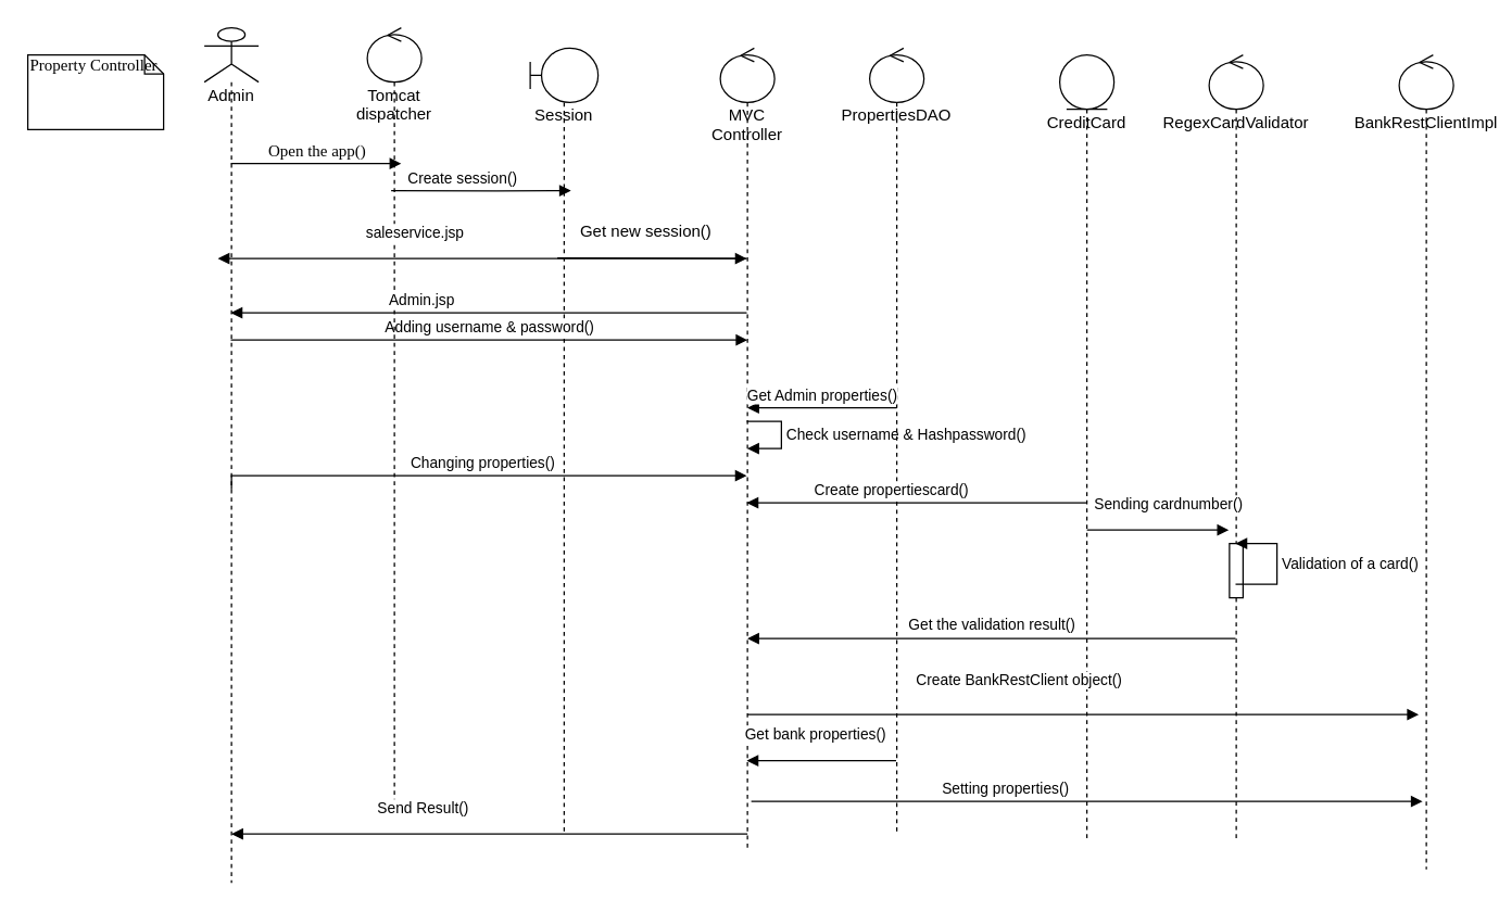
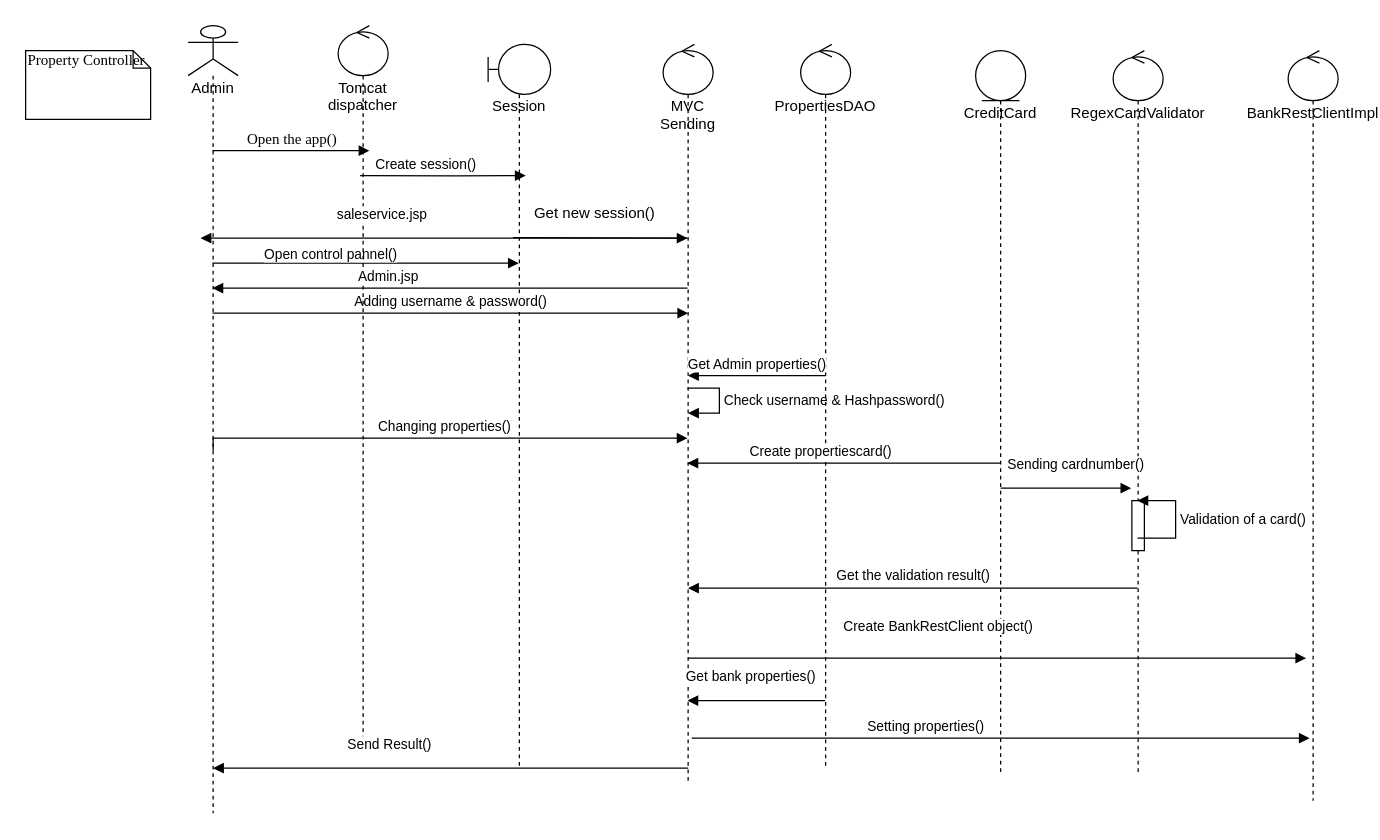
- <mxCell id="14" value="MVC Controller" style="shape=umlLifeline;participant=umlControl;perimeter=lifelinePerimeter;whiteSpace=wrap;html=1;container=1;collapsible=0;recursiveResize=0;verticalAlign=top;spacingTop=36;outlineConnect=0;" parent="1" vertex="1"><mxGeometry x="530" y="35" width="40" height="590" as="geometry" /></mxCell>
+ <mxCell id="14" value="MVC Sending" style="shape=umlLifeline;participant=umlControl;perimeter=lifelinePerimeter;whiteSpace=wrap;html=1;container=1;collapsible=0;recursiveResize=0;verticalAlign=top;spacingTop=36;outlineConnect=0;" parent="1" vertex="1"><mxGeometry x="530" y="35" width="40" height="590" as="geometry" /></mxCell>
+ <mxCell id="11" value="" style="html=1;verticalAlign=bottom;endArrow=block;rounded=0;edgeStyle=orthogonalEdgeStyle;" parent="1" source="4" target="6" edge="1"><mxGeometry x="0.262" y="-10" width="80" relative="1" as="geometry"><mxPoint x="180" y="240" as="sourcePoint" /><mxPoint x="840" y="220" as="targetPoint" /><Array as="points"><mxPoint x="200" y="210" /><mxPoint x="200" y="210" /></Array><mxPoint x="1" as="offset" /></mxGeometry></mxCell>
+ <mxCell id="12" value="Open control pannel()" style="edgeLabel;html=1;align=center;verticalAlign=middle;resizable=0;points=[];" parent="11" vertex="1" connectable="0"><mxGeometry x="-0.229" y="8" relative="1" as="geometry"><mxPoint as="offset" /></mxGeometry></mxCell>
